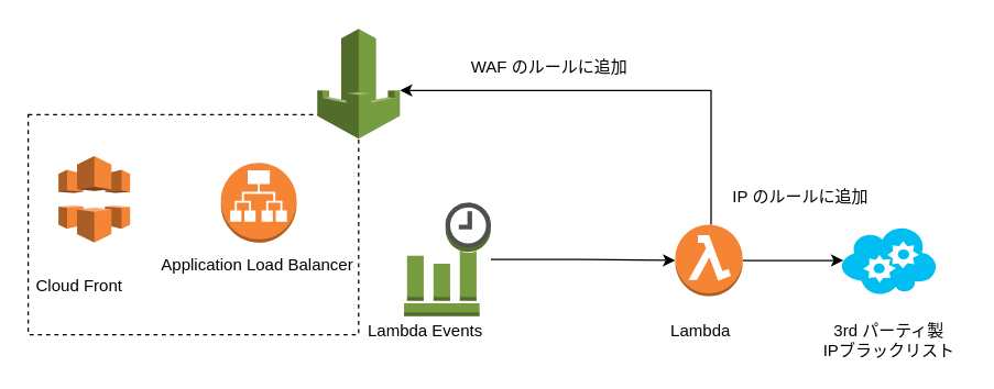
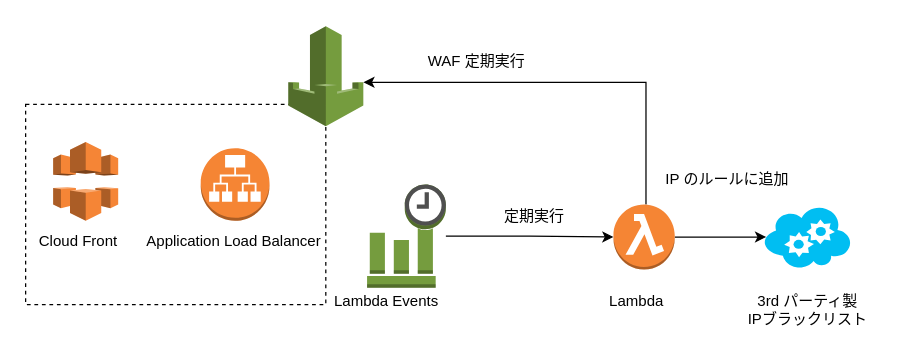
- <mxCell id="18" value="WAF のルールに追加" style="text;html=1;resizable=0;points=[];autosize=1;align=left;verticalAlign=top;spacingTop=-4;" vertex="1" parent="1"><mxGeometry x="340" y="39" width="130" height="20" as="geometry" /></mxCell>
+ <mxCell id="18" value="WAF 定期実行" style="text;html=1;resizable=0;points=[];autosize=1;align=left;verticalAlign=top;spacingTop=-4;" vertex="1" parent="1"><mxGeometry x="340" y="39" width="130" height="20" as="geometry" /></mxCell>
+ <mxCell id="19" value="定期実行" style="text;html=1;resizable=0;points=[];autosize=1;align=left;verticalAlign=top;spacingTop=-4;" vertex="1" parent="1"><mxGeometry x="401" y="163" width="60" height="20" as="geometry" /></mxCell>
- <mxCell id="6" value="Cloud Front&lt;br&gt;" style="text;html=1;resizable=0;points=[];autosize=1;align=left;verticalAlign=top;spacingTop=-4;" vertex="1" parent="1"><mxGeometry x="24" y="198" width="80" height="20" as="geometry" /></mxCell>
+ <mxCell id="6" value="Cloud Front&lt;br&gt;" style="text;html=1;resizable=0;points=[];autosize=1;align=left;verticalAlign=top;spacingTop=-4;" vertex="1" parent="1"><mxGeometry x="29" y="183" width="80" height="20" as="geometry" /></mxCell>
